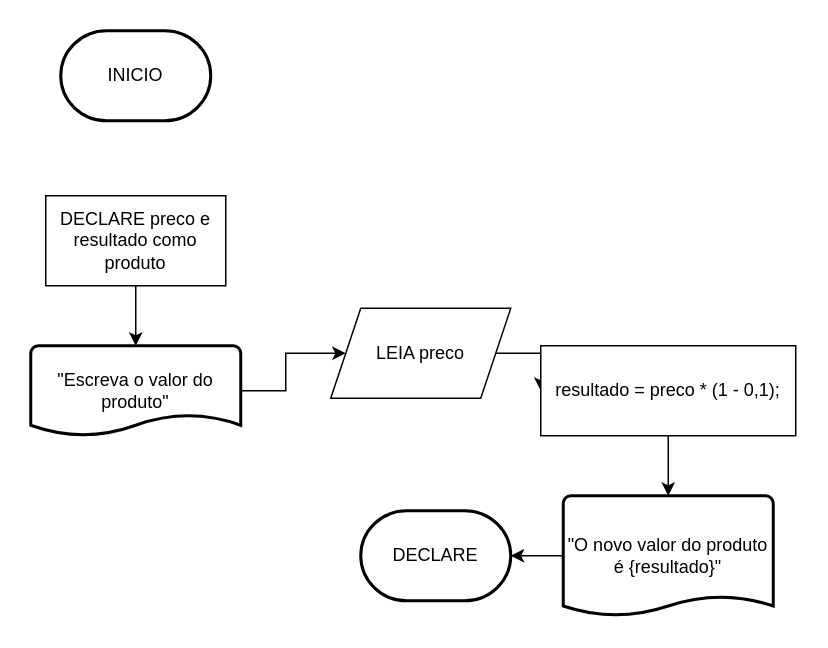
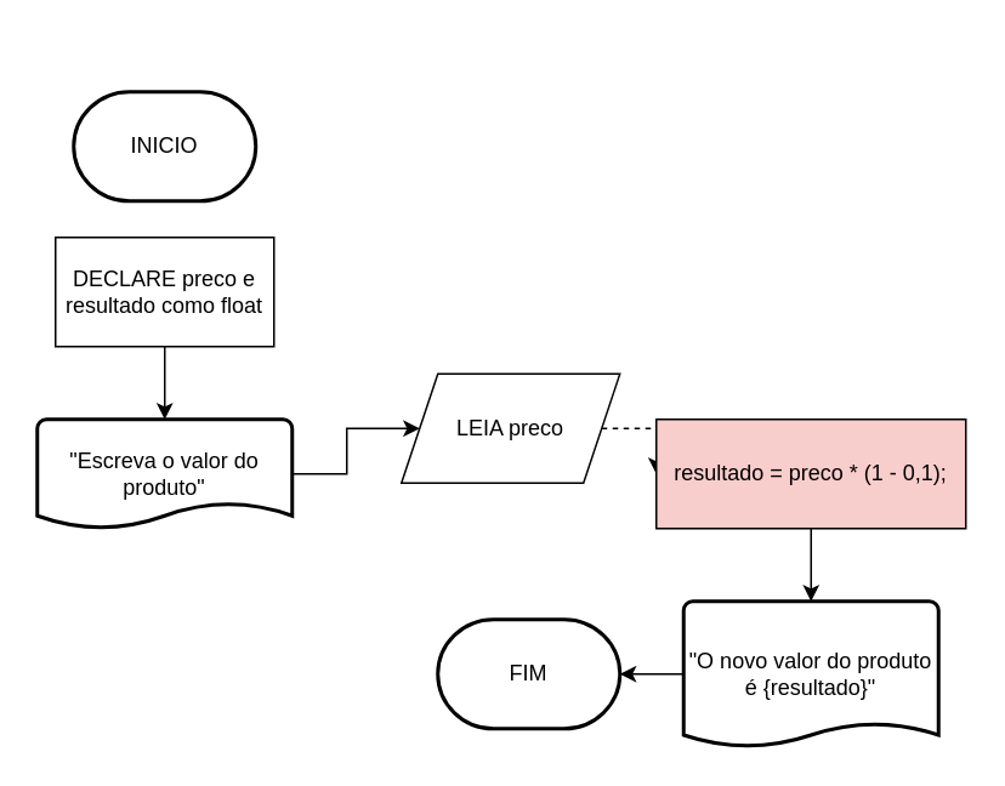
- <mxCell id="3" value="INICIO" style="strokeWidth=2;html=1;shape=mxgraph.flowchart.terminator;whiteSpace=wrap;" vertex="1" parent="1"><mxGeometry x="40" y="20" width="100" height="60" as="geometry" /></mxCell>
+ <mxCell id="3" value="INICIO" style="strokeWidth=2;html=1;shape=mxgraph.flowchart.terminator;whiteSpace=wrap;" vertex="1" parent="1"><mxGeometry x="40" y="50" width="100" height="60" as="geometry" /></mxCell>
- <mxCell id="5" value="DECLARE preco e resultado como produto" style="rounded=0;whiteSpace=wrap;html=1;" vertex="1" parent="1"><mxGeometry x="30" y="130" width="120" height="60" as="geometry" /></mxCell>
+ <mxCell id="5" value="DECLARE preco e resultado como float" style="rounded=0;whiteSpace=wrap;html=1;" vertex="1" parent="1"><mxGeometry x="30" y="130" width="120" height="60" as="geometry" /></mxCell>
- <mxCell id="8" value="" style="edgeStyle=orthogonalEdgeStyle;rounded=0;orthogonalLoop=1;jettySize=auto;html=1;" edge="1" parent="1" source="9" target="11"><mxGeometry relative="1" as="geometry" /></mxCell>
+ <mxCell id="8" value="" style="edgeStyle=orthogonalEdgeStyle;rounded=0;orthogonalLoop=1;jettySize=auto;html=1;dashed=1;" edge="1" parent="1" source="9" target="11"><mxGeometry relative="1" as="geometry" /></mxCell>
- <mxCell id="11" value="resultado = preco * (1 - 0,1);" style="rounded=0;whiteSpace=wrap;html=1;" vertex="1" parent="1"><mxGeometry x="360" y="230" width="170" height="60" as="geometry" /></mxCell>
+ <mxCell id="11" value="resultado = preco * (1 - 0,1);" style="rounded=0;whiteSpace=wrap;html=1;fillColor=#f8cecc;" vertex="1" parent="1"><mxGeometry x="360" y="230" width="170" height="60" as="geometry" /></mxCell>
- <mxCell id="2" value="&lt;div&gt;DECLARE&lt;/div&gt;" style="strokeWidth=2;html=1;shape=mxgraph.flowchart.terminator;whiteSpace=wrap;" vertex="1" parent="1"><mxGeometry x="240" y="340" width="100" height="60" as="geometry" /></mxCell>
+ <mxCell id="2" value="&lt;div&gt;FIM&lt;/div&gt;" style="strokeWidth=2;html=1;shape=mxgraph.flowchart.terminator;whiteSpace=wrap;" vertex="1" parent="1"><mxGeometry x="240" y="340" width="100" height="60" as="geometry" /></mxCell>
